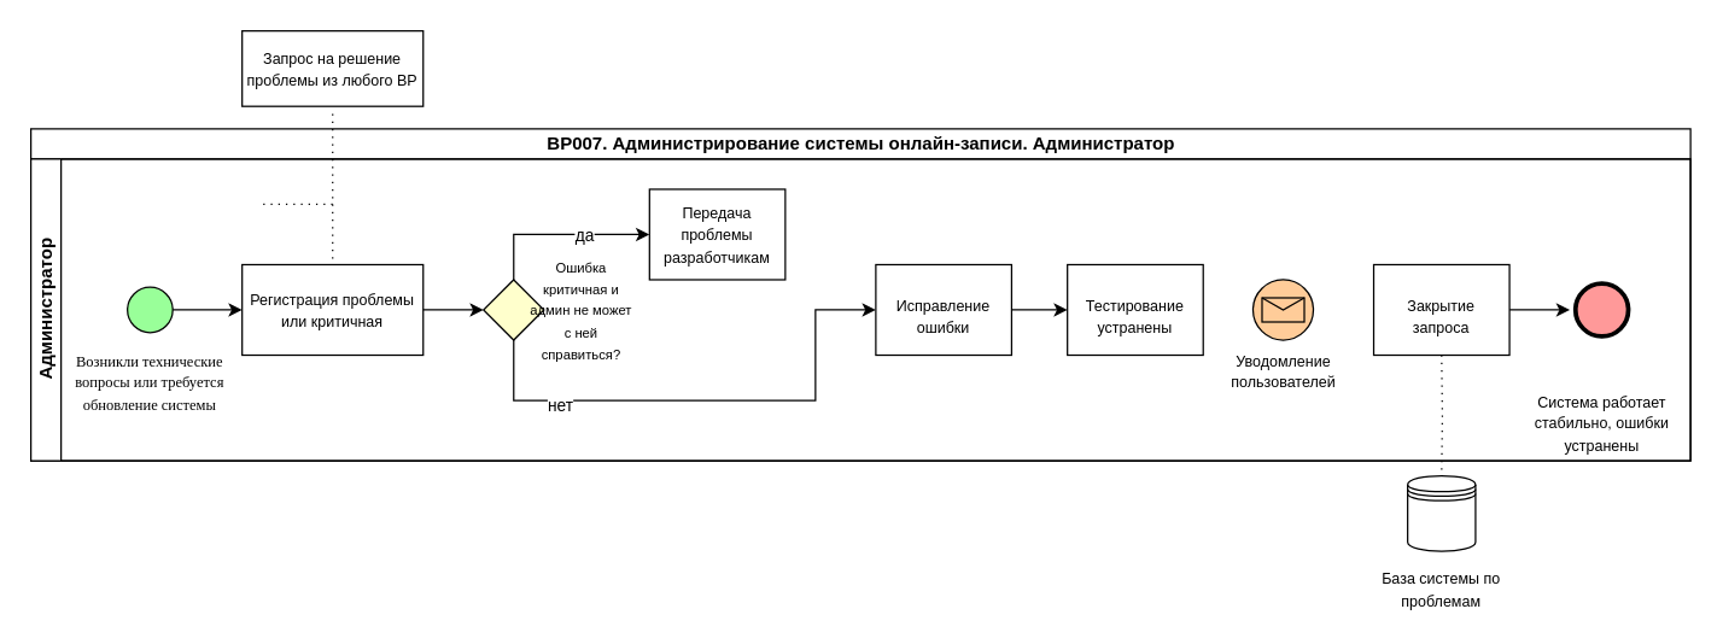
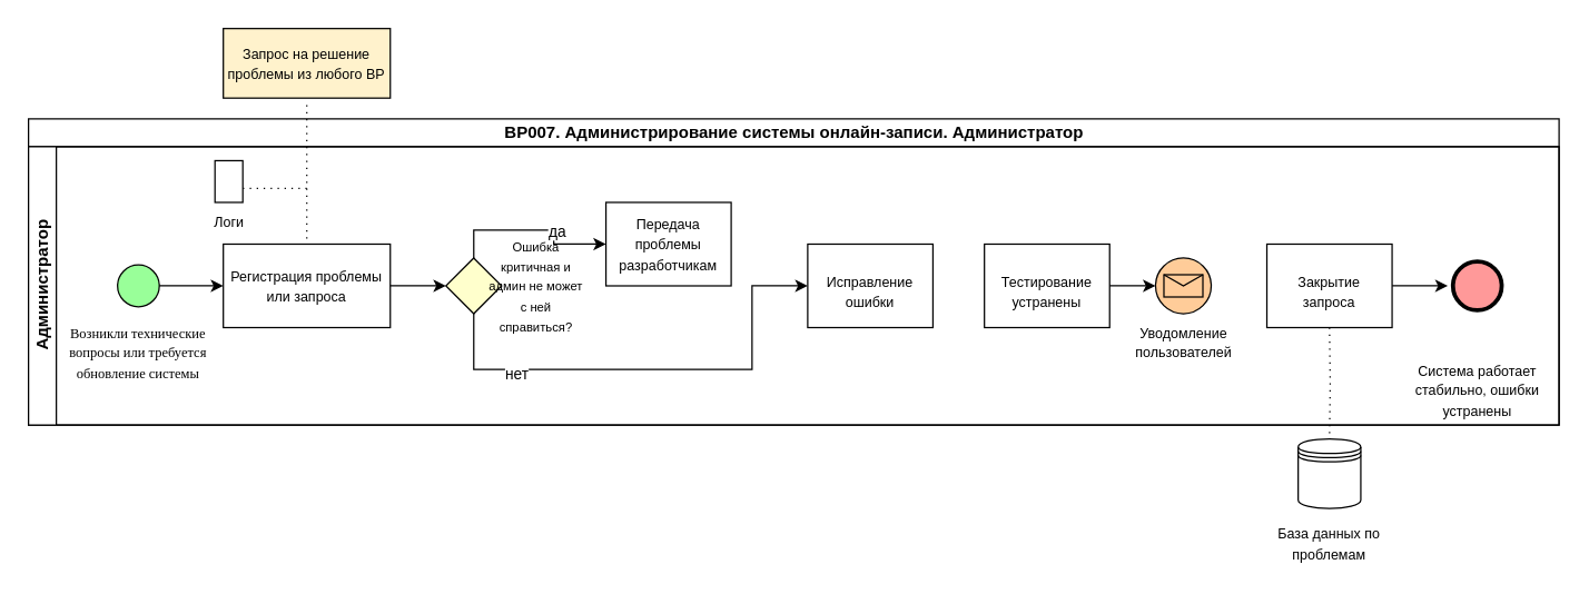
- <mxCell id="31" value="&lt;font style=&quot;font-size: 10px;&quot;&gt;Запрос на решение проблемы из любого BP&lt;/font&gt;" style="html=1;whiteSpace=wrap;" vertex="1" parent="1"><mxGeometry x="160" y="20" width="120" height="50" as="geometry" /></mxCell>
+ <mxCell id="31" value="&lt;font style=&quot;font-size: 10px;&quot;&gt;Запрос на решение проблемы из любого BP&lt;/font&gt;" style="html=1;whiteSpace=wrap;fillColor=#fff2cc;" vertex="1" parent="1"><mxGeometry x="160" y="20" width="120" height="50" as="geometry" /></mxCell>
+ <mxCell id="18" value="&lt;font style=&quot;font-size: 10px;&quot;&gt;Логи&lt;/font&gt;" style="shape=mxgraph.bpmn.data2;labelPosition=center;verticalLabelPosition=bottom;align=center;verticalAlign=top;size=5;html=1;" vertex="1" parent="3"><mxGeometry x="134" y="10" width="20" height="30" as="geometry" /></mxCell>
- <mxCell id="19" value="&lt;font style=&quot;font-size: 10px;&quot;&gt;Передача проблемы разработчикам&lt;/font&gt;" style="points=[[0.25,0,0],[0.5,0,0],[0.75,0,0],[1,0.25,0],[1,0.5,0],[1,0.75,0],[0.75,1,0],[0.5,1,0],[0.25,1,0],[0,0.75,0],[0,0.5,0],[0,0.25,0]];shape=mxgraph.bpmn.task2;whiteSpace=wrap;rectStyle=rounded;size=10;html=1;container=1;expand=0;collapsible=0;taskMarker=user;" vertex="1" parent="3"><mxGeometry x="410" y="20" width="90" height="60" as="geometry" /></mxCell>
+ <mxCell id="19" value="&lt;font style=&quot;font-size: 10px;&quot;&gt;Передача проблемы разработчикам&lt;/font&gt;" style="points=[[0.25,0,0],[0.5,0,0],[0.75,0,0],[1,0.25,0],[1,0.5,0],[1,0.75,0],[0.75,1,0],[0.5,1,0],[0.25,1,0],[0,0.75,0],[0,0.5,0],[0,0.25,0]];shape=mxgraph.bpmn.task2;whiteSpace=wrap;rectStyle=rounded;size=10;html=1;container=1;expand=0;collapsible=0;taskMarker=user;" vertex="1" parent="3"><mxGeometry x="415" y="40" width="90" height="60" as="geometry" /></mxCell>
- <mxCell id="7" value="&lt;font style=&quot;font-size: 10px;&quot;&gt;Регистрация проблемы или критичная&lt;/font&gt;" style="points=[[0.25,0,0],[0.5,0,0],[0.75,0,0],[1,0.25,0],[1,0.5,0],[1,0.75,0],[0.75,1,0],[0.5,1,0],[0.25,1,0],[0,0.75,0],[0,0.5,0],[0,0.25,0]];shape=mxgraph.bpmn.task2;whiteSpace=wrap;rectStyle=rounded;size=10;html=1;container=1;expand=0;collapsible=0;taskMarker=user;" vertex="1" parent="3"><mxGeometry x="140" y="70" width="120" height="60" as="geometry" /></mxCell>
+ <mxCell id="7" value="&lt;font style=&quot;font-size: 10px;&quot;&gt;Регистрация проблемы или запроса&lt;/font&gt;" style="points=[[0.25,0,0],[0.5,0,0],[0.75,0,0],[1,0.25,0],[1,0.5,0],[1,0.75,0],[0.75,1,0],[0.5,1,0],[0.25,1,0],[0,0.75,0],[0,0.5,0],[0,0.25,0]];shape=mxgraph.bpmn.task2;whiteSpace=wrap;rectStyle=rounded;size=10;html=1;container=1;expand=0;collapsible=0;taskMarker=user;" vertex="1" parent="3"><mxGeometry x="140" y="70" width="120" height="60" as="geometry" /></mxCell>
- <mxCell id="22" style="edgeStyle=orthogonalEdgeStyle;rounded=0;orthogonalLoop=1;jettySize=auto;html=1;exitX=1;exitY=0.5;exitDx=0;exitDy=0;exitPerimeter=0;entryX=0;entryY=0.5;entryDx=0;entryDy=0;entryPerimeter=0;" edge="1" parent="3" source="20" target="21"><mxGeometry relative="1" as="geometry" /></mxCell>
+ <mxCell id="24" style="edgeStyle=orthogonalEdgeStyle;rounded=0;orthogonalLoop=1;jettySize=auto;html=1;exitX=1;exitY=0.5;exitDx=0;exitDy=0;exitPerimeter=0;entryX=0;entryY=0.5;entryDx=0;entryDy=0;entryPerimeter=0;" edge="1" parent="3" source="21" target="23"><mxGeometry relative="1" as="geometry" /></mxCell>
- <mxCell id="27" value="&lt;span style=&quot;font-size: 10px;&quot;&gt;База системы по проблемам&lt;/span&gt;" style="text;html=1;align=center;verticalAlign=middle;whiteSpace=wrap;rounded=0;" vertex="1" parent="1"><mxGeometry x="910" y="375" width="90" height="30" as="geometry" /></mxCell>
+ <mxCell id="27" value="&lt;span style=&quot;font-size: 10px;&quot;&gt;База данных по проблемам&lt;/span&gt;" style="text;html=1;align=center;verticalAlign=middle;whiteSpace=wrap;rounded=0;" vertex="1" parent="1"><mxGeometry x="910" y="375" width="90" height="30" as="geometry" /></mxCell>
